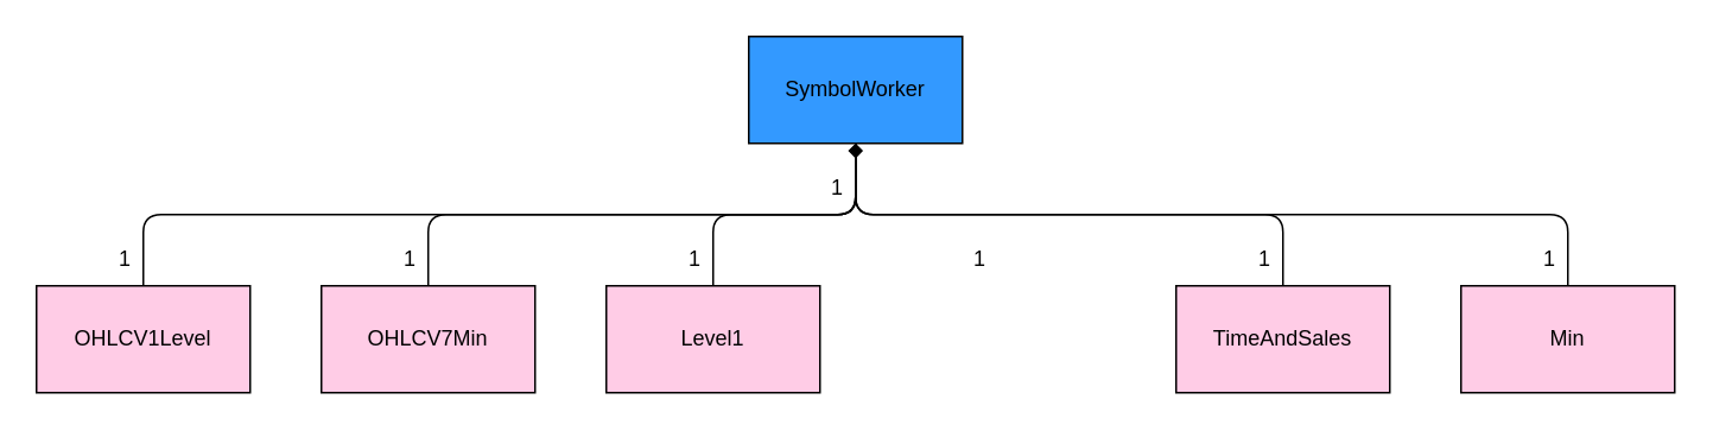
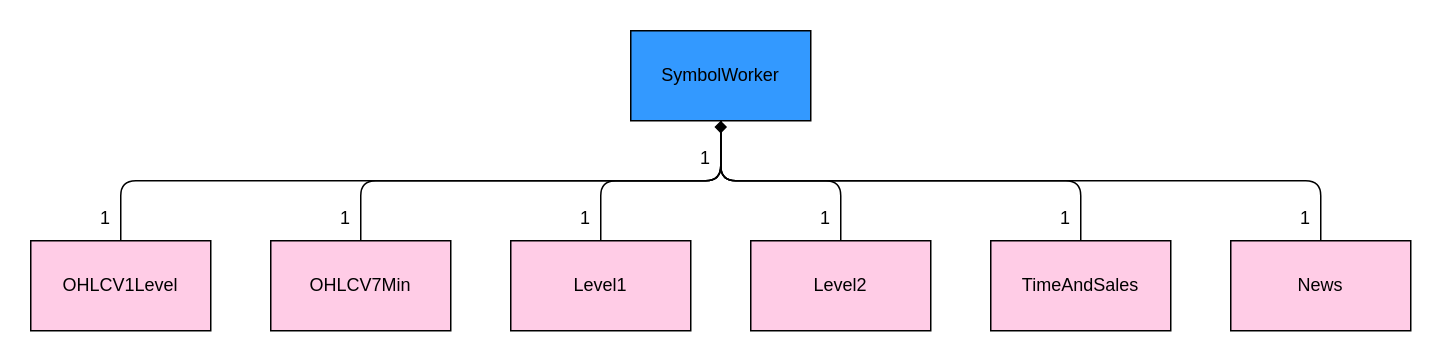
+ <mxCell id="12" value="" style="endArrow=none;html=1;fontColor=#000000;entryX=0.5;entryY=1;entryDx=0;entryDy=0;exitX=0.5;exitY=0;exitDx=0;exitDy=0;" edge="1" parent="1" source="6" target="2"><mxGeometry width="50" height="50" relative="1" as="geometry"><mxPoint x="680" y="90" as="sourcePoint" /><mxPoint x="730" y="40" as="targetPoint" /><Array as="points"><mxPoint x="560" y="120" /><mxPoint x="480" y="120" /></Array></mxGeometry></mxCell>
+ <mxCell id="6" value="Level2" style="rounded=0;whiteSpace=wrap;html=1;fontColor=#000000;fillColor=#FFCCE6;" vertex="1" parent="1"><mxGeometry x="500" y="160" width="120" height="60" as="geometry" /></mxCell>
- <mxCell id="8" value="Min" style="rounded=0;whiteSpace=wrap;html=1;fontColor=#000000;fillColor=#FFCCE6;" vertex="1" parent="1"><mxGeometry x="820" y="160" width="120" height="60" as="geometry" /></mxCell>
+ <mxCell id="8" value="News" style="rounded=0;whiteSpace=wrap;html=1;fontColor=#000000;fillColor=#FFCCE6;" vertex="1" parent="1"><mxGeometry x="820" y="160" width="120" height="60" as="geometry" /></mxCell>
